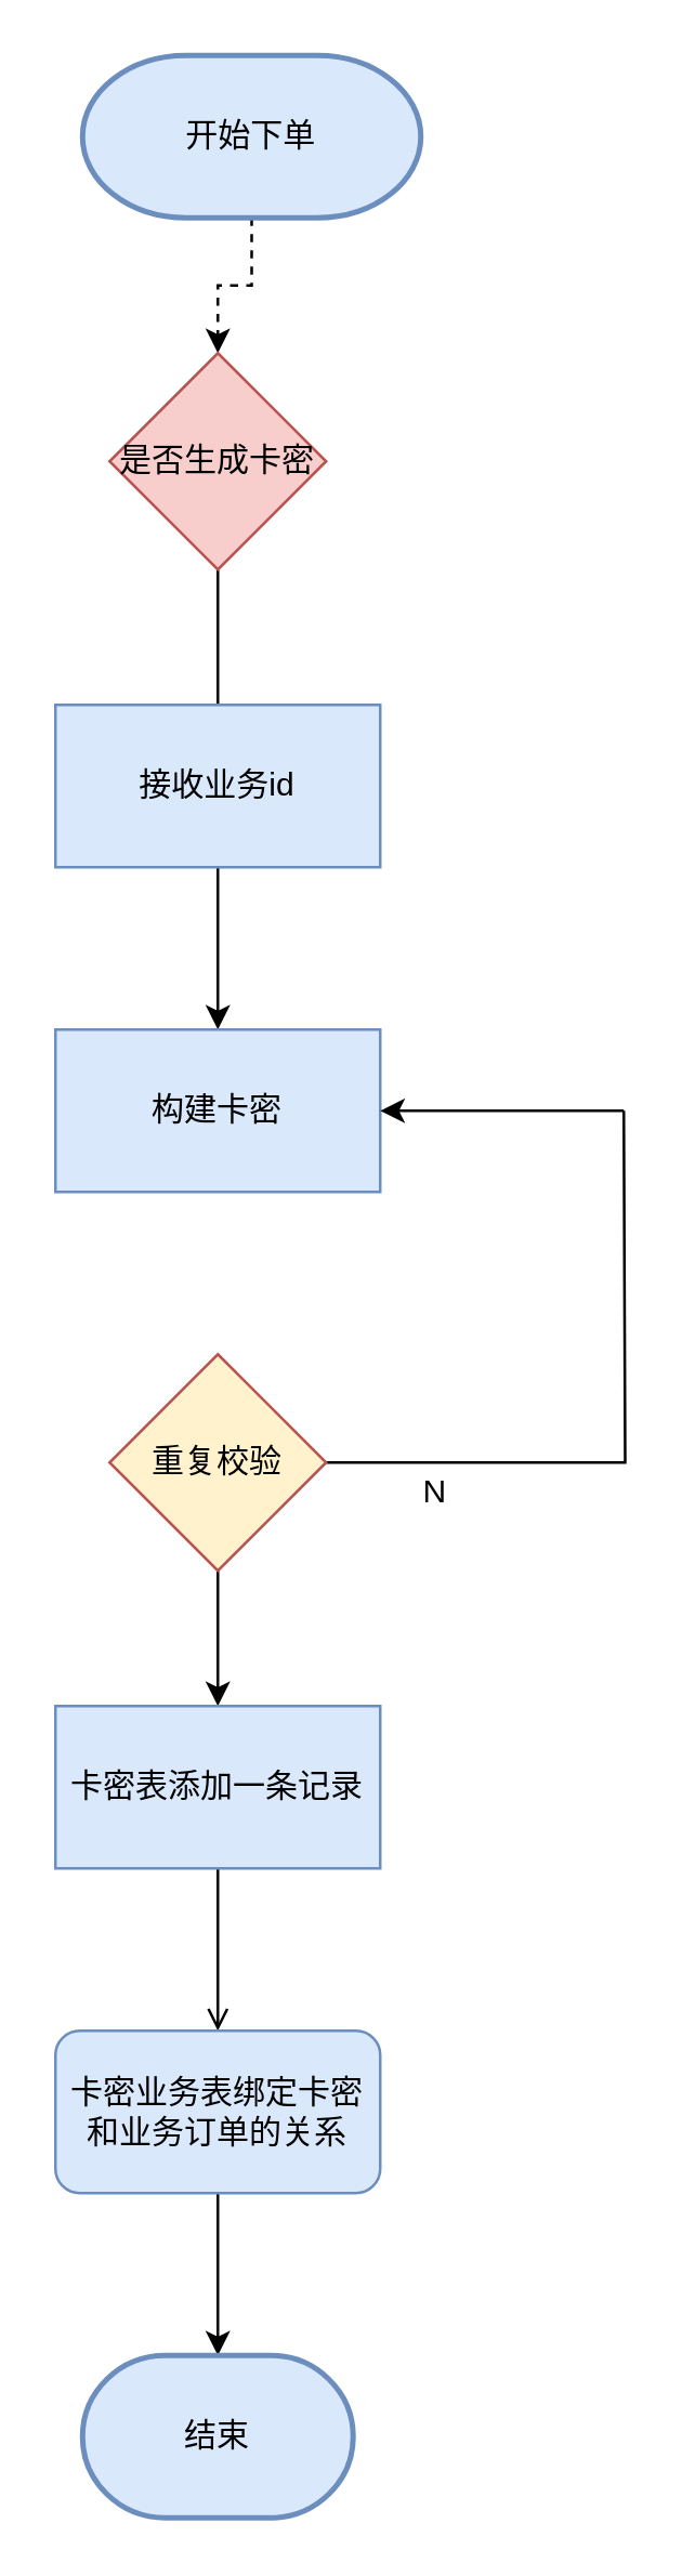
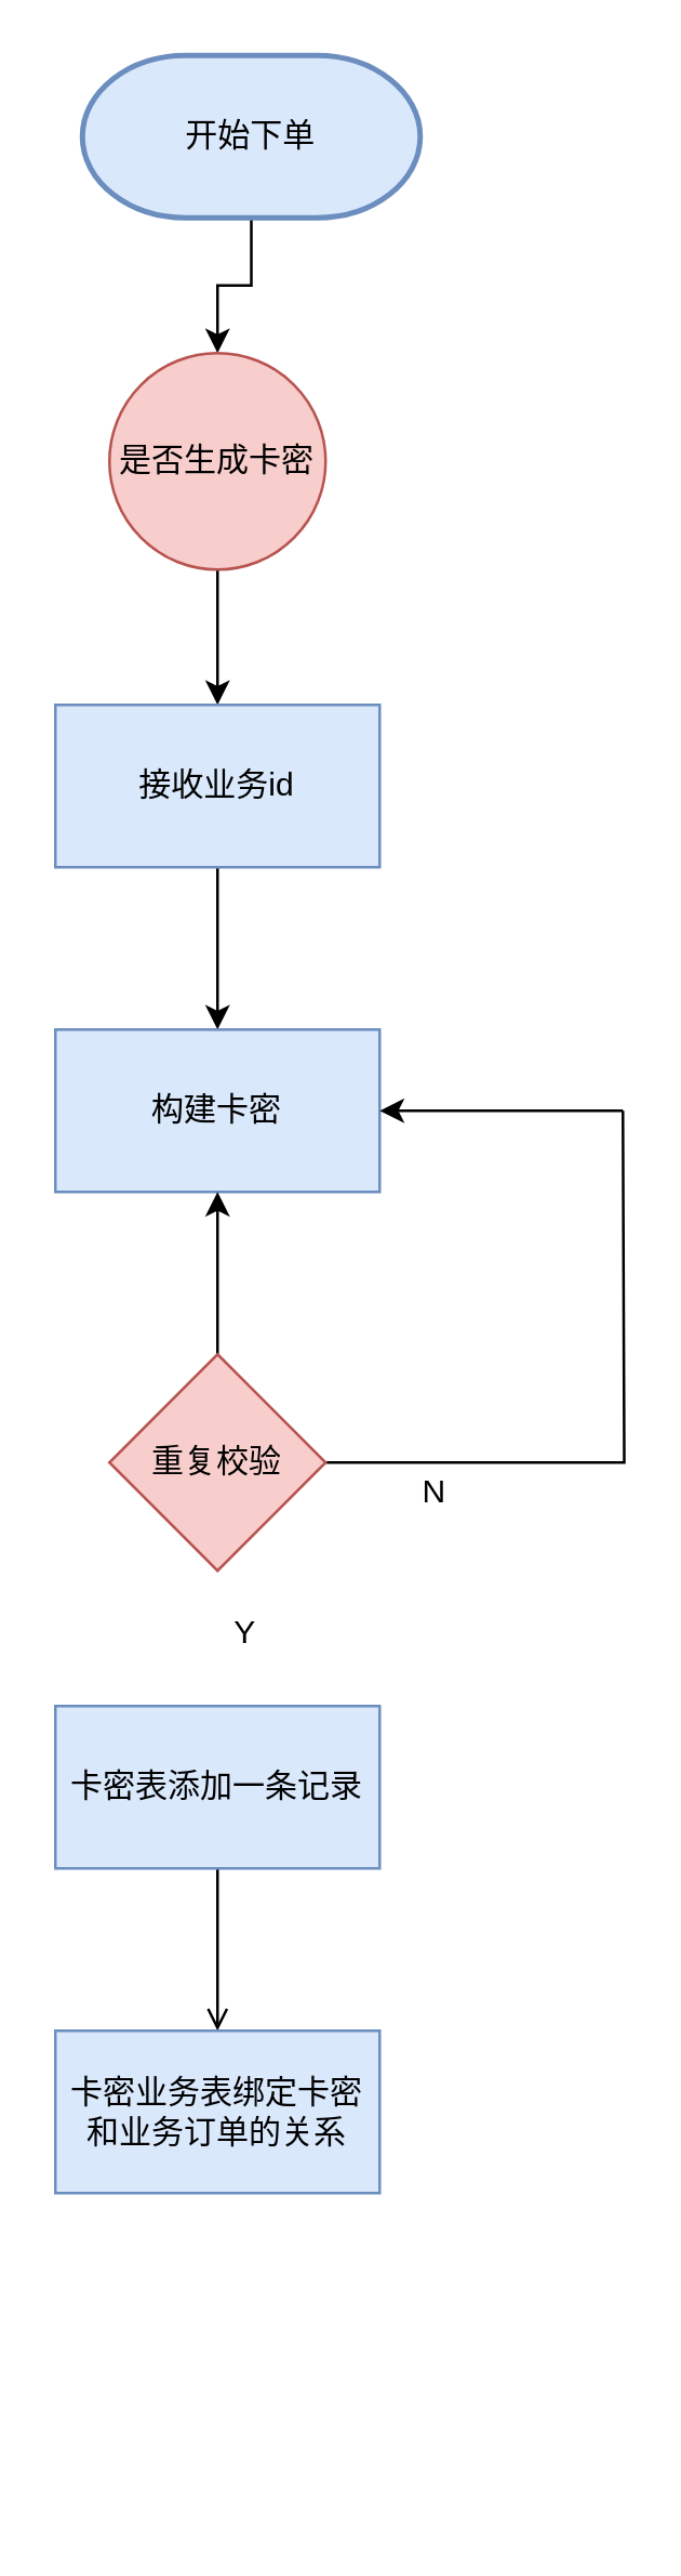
- <mxCell id="2" value="" style="edgeStyle=orthogonalEdgeStyle;rounded=0;orthogonalLoop=1;jettySize=auto;html=1;dashed=1;" edge="1" parent="1" source="3" target="5"><mxGeometry relative="1" as="geometry" /></mxCell>
+ <mxCell id="2" value="" style="edgeStyle=orthogonalEdgeStyle;rounded=0;orthogonalLoop=1;jettySize=auto;html=1;" edge="1" parent="1" source="3" target="5"><mxGeometry relative="1" as="geometry" /></mxCell>
- <mxCell id="5" value="是否生成卡密" style="rhombus;whiteSpace=wrap;html=1;fillColor=#f8cecc;strokeColor=#b85450;" vertex="1" parent="1"><mxGeometry x="40" y="130" width="80" height="80" as="geometry" /></mxCell>
+ <mxCell id="5" value="是否生成卡密" style="ellipse;whiteSpace=wrap;html=1;fillColor=#f8cecc;strokeColor=#b85450;" vertex="1" parent="1"><mxGeometry x="40" y="130" width="80" height="80" as="geometry" /></mxCell>
- <mxCell id="4" value="" style="edgeStyle=orthogonalEdgeStyle;rounded=0;orthogonalLoop=1;jettySize=auto;html=1;endArrow=none;" edge="1" parent="1" source="5" target="7"><mxGeometry relative="1" as="geometry" /></mxCell>
+ <mxCell id="4" value="" style="edgeStyle=orthogonalEdgeStyle;rounded=0;orthogonalLoop=1;jettySize=auto;html=1;" edge="1" parent="1" source="5" target="7"><mxGeometry relative="1" as="geometry" /></mxCell>
- <mxCell id="11" value="重复校验" style="rhombus;whiteSpace=wrap;html=1;fillColor=#fff2cc;strokeColor=#b85450;" vertex="1" parent="1"><mxGeometry x="40" y="500" width="80" height="80" as="geometry" /></mxCell>
+ <mxCell id="11" value="重复校验" style="rhombus;whiteSpace=wrap;html=1;fillColor=#f8cecc;strokeColor=#b85450;" vertex="1" parent="1"><mxGeometry x="40" y="500" width="80" height="80" as="geometry" /></mxCell>
- <mxCell id="9" value="" style="edgeStyle=orthogonalEdgeStyle;rounded=0;orthogonalLoop=1;jettySize=auto;html=1;" edge="1" parent="1" source="11" target="13"><mxGeometry relative="1" as="geometry" /></mxCell>
+ <mxCell id="9" value="" style="edgeStyle=orthogonalEdgeStyle;rounded=0;orthogonalLoop=1;jettySize=auto;html=1;" edge="1" parent="1" source="11" target="8"><mxGeometry relative="1" as="geometry" /></mxCell>
+ <mxCell id="18" value="Y" style="text;html=1;align=center;verticalAlign=middle;resizable=0;points=[];autosize=1;strokeColor=none;fillColor=none;" vertex="1" parent="1"><mxGeometry x="75" y="588" width="30" height="30" as="geometry" /></mxCell>
- <mxCell id="15" value="卡密业务表绑定卡密和业务订单的关系" style="whiteSpace=wrap;html=1;fillColor=#dae8fc;strokeColor=#6c8ebf;rounded=1;" vertex="1" parent="1"><mxGeometry x="20" y="750" width="120" height="60" as="geometry" /></mxCell>
+ <mxCell id="15" value="卡密业务表绑定卡密和业务订单的关系" style="rounded=0;whiteSpace=wrap;html=1;fillColor=#dae8fc;strokeColor=#6c8ebf;" vertex="1" parent="1"><mxGeometry x="20" y="750" width="120" height="60" as="geometry" /></mxCell>
- <mxCell id="14" value="" style="edgeStyle=orthogonalEdgeStyle;rounded=0;orthogonalLoop=1;jettySize=auto;html=1;" edge="1" parent="1" source="15" target="16"><mxGeometry relative="1" as="geometry" /></mxCell>
- <mxCell id="16" value="结束" style="strokeWidth=2;html=1;shape=mxgraph.flowchart.terminator;whiteSpace=wrap;fillColor=#dae8fc;strokeColor=#6c8ebf;" vertex="1" parent="1"><mxGeometry x="30" y="870" width="100" height="60" as="geometry" /></mxCell>
